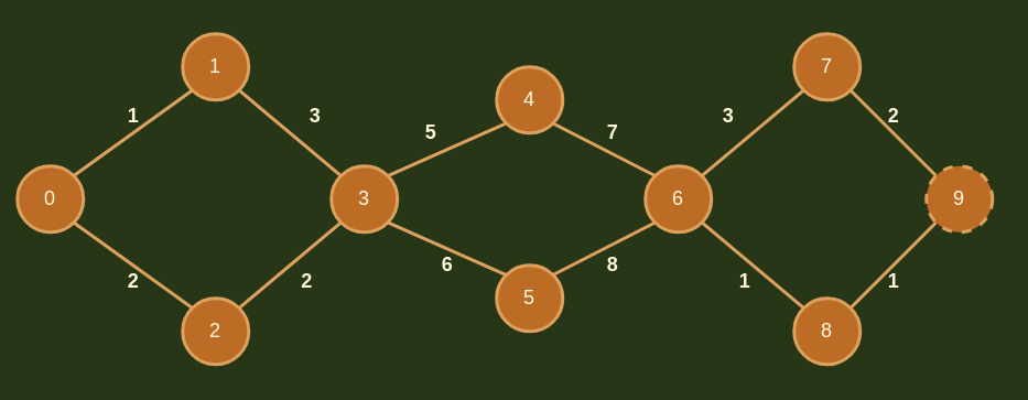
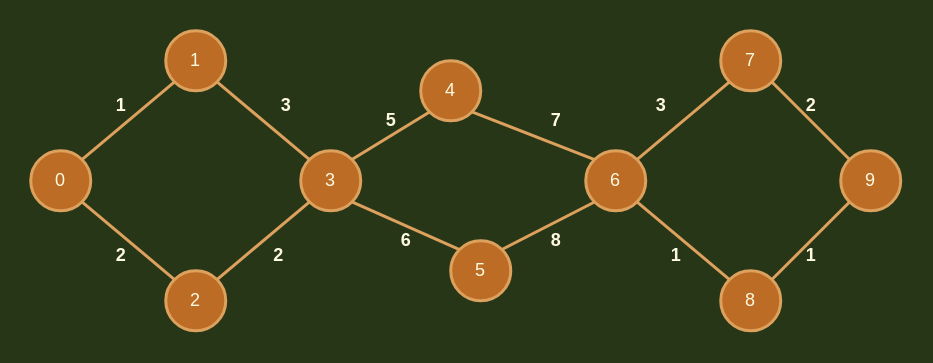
- <mxCell id="13" value="4" style="ellipse;whiteSpace=wrap;html=1;aspect=fixed;fillColor=#BC6C25;strokeColor=#DDA15E;fontColor=#FEFAE0;strokeWidth=2;" vertex="1" parent="1"><mxGeometry x="300" y="40" width="40" height="40" as="geometry" /></mxCell>
+ <mxCell id="13" value="4" style="ellipse;whiteSpace=wrap;html=1;aspect=fixed;fillColor=#BC6C25;strokeColor=#DDA15E;fontColor=#FEFAE0;strokeWidth=2;" vertex="1" parent="1"><mxGeometry x="280" y="40" width="40" height="40" as="geometry" /></mxCell>
- <mxCell id="4" value="0" style="ellipse;whiteSpace=wrap;html=1;aspect=fixed;fillColor=#BC6C25;strokeColor=#DDA15E;fontColor=#FEFAE0;strokeWidth=2;" vertex="1" parent="1"><mxGeometry x="10" y="100" width="40" height="40" as="geometry" /></mxCell>
+ <mxCell id="4" value="0" style="ellipse;whiteSpace=wrap;html=1;aspect=fixed;fillColor=#BC6C25;strokeColor=#DDA15E;fontColor=#FEFAE0;strokeWidth=2;" vertex="1" parent="1"><mxGeometry x="20" y="100" width="40" height="40" as="geometry" /></mxCell>
- <mxCell id="19" value="9" style="ellipse;whiteSpace=wrap;html=1;aspect=fixed;fillColor=#BC6C25;strokeColor=#DDA15E;fontColor=#FEFAE0;strokeWidth=2;dashed=1;" vertex="1" parent="1"><mxGeometry x="560" y="100" width="40" height="40" as="geometry" /></mxCell>
+ <mxCell id="19" value="9" style="ellipse;whiteSpace=wrap;html=1;aspect=fixed;fillColor=#BC6C25;strokeColor=#DDA15E;fontColor=#FEFAE0;strokeWidth=2;" vertex="1" parent="1"><mxGeometry x="560" y="100" width="40" height="40" as="geometry" /></mxCell>
